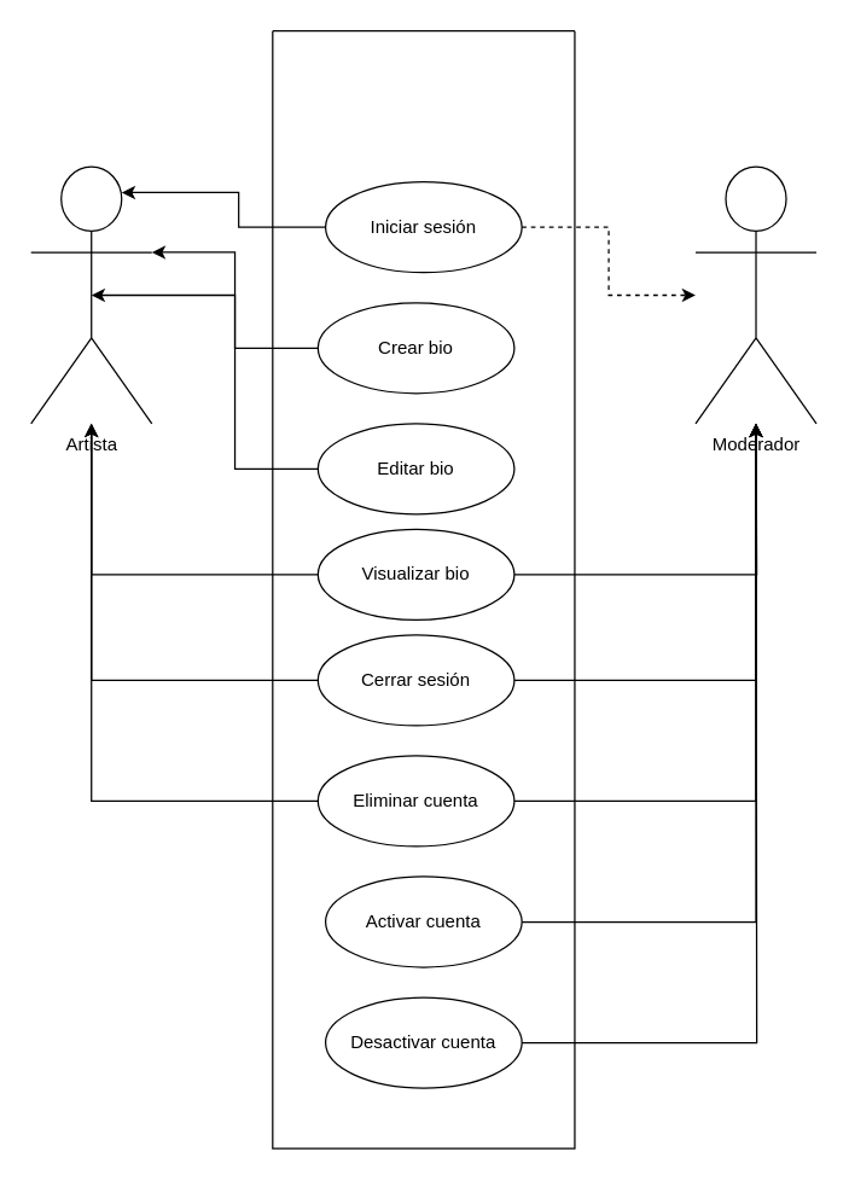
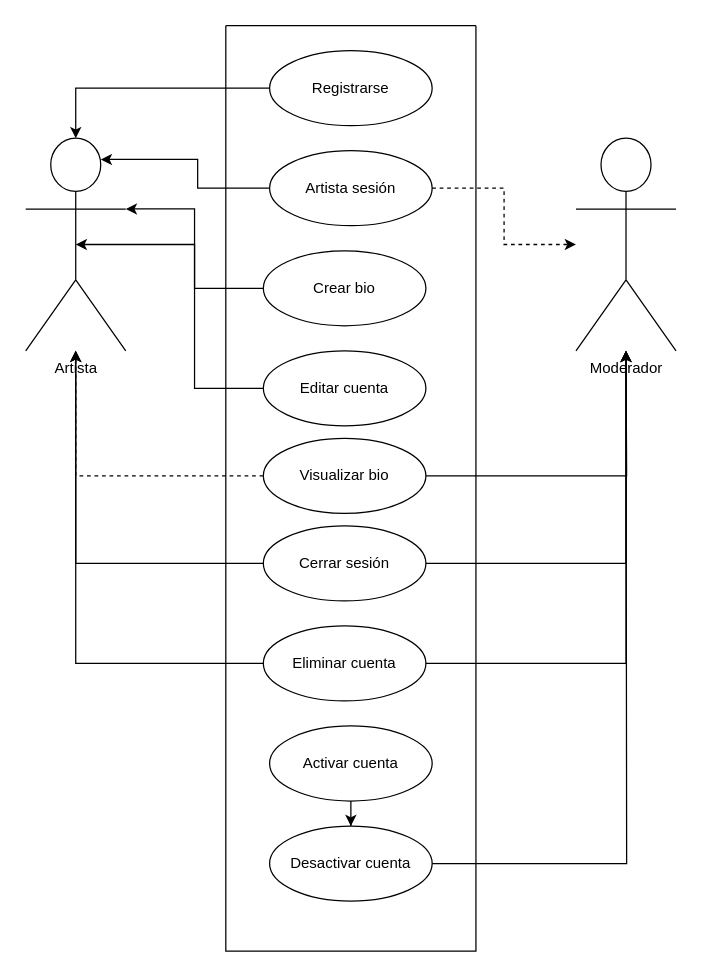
+ <mxCell id="15" style="edgeStyle=orthogonalEdgeStyle;rounded=0;orthogonalLoop=1;jettySize=auto;html=1;exitX=0;exitY=0.5;exitDx=0;exitDy=0;" parent="1" source="4" target="2" edge="1"><mxGeometry relative="1" as="geometry" /></mxCell>
+ <mxCell id="4" value="Registrarse" style="ellipse;whiteSpace=wrap;html=1;" parent="3" vertex="1"><mxGeometry x="35" y="20" width="130" height="60" as="geometry" /></mxCell>
- <mxCell id="5" value="Iniciar sesión" style="ellipse;whiteSpace=wrap;html=1;" parent="3" vertex="1"><mxGeometry x="35" y="100" width="130" height="60" as="geometry" /></mxCell>
+ <mxCell id="5" value="Artista sesión" style="ellipse;whiteSpace=wrap;html=1;" parent="3" vertex="1"><mxGeometry x="35" y="100" width="130" height="60" as="geometry" /></mxCell>
- <mxCell id="6" value="Editar bio" style="ellipse;whiteSpace=wrap;html=1;" parent="3" vertex="1"><mxGeometry x="30" y="260" width="130" height="60" as="geometry" /></mxCell>
+ <mxCell id="6" value="Editar cuenta" style="ellipse;whiteSpace=wrap;html=1;" parent="3" vertex="1"><mxGeometry x="30" y="260" width="130" height="60" as="geometry" /></mxCell>
- <mxCell id="18" style="edgeStyle=orthogonalEdgeStyle;rounded=0;orthogonalLoop=1;jettySize=auto;html=1;exitX=0;exitY=0.5;exitDx=0;exitDy=0;" parent="1" source="9" target="2" edge="1"><mxGeometry relative="1" as="geometry" /></mxCell>
+ <mxCell id="18" style="edgeStyle=orthogonalEdgeStyle;rounded=0;orthogonalLoop=1;jettySize=auto;html=1;exitX=0;exitY=0.5;exitDx=0;exitDy=0;dashed=1;" parent="1" source="9" target="2" edge="1"><mxGeometry relative="1" as="geometry" /></mxCell>
- <mxCell id="21" style="edgeStyle=orthogonalEdgeStyle;rounded=0;orthogonalLoop=1;jettySize=auto;html=1;" parent="1" source="10" target="12" edge="1"><mxGeometry relative="1" as="geometry" /></mxCell>
+ <mxCell id="21" style="edgeStyle=orthogonalEdgeStyle;rounded=0;orthogonalLoop=1;jettySize=auto;html=1;" parent="1" source="10" target="11" edge="1"><mxGeometry relative="1" as="geometry" /></mxCell>
